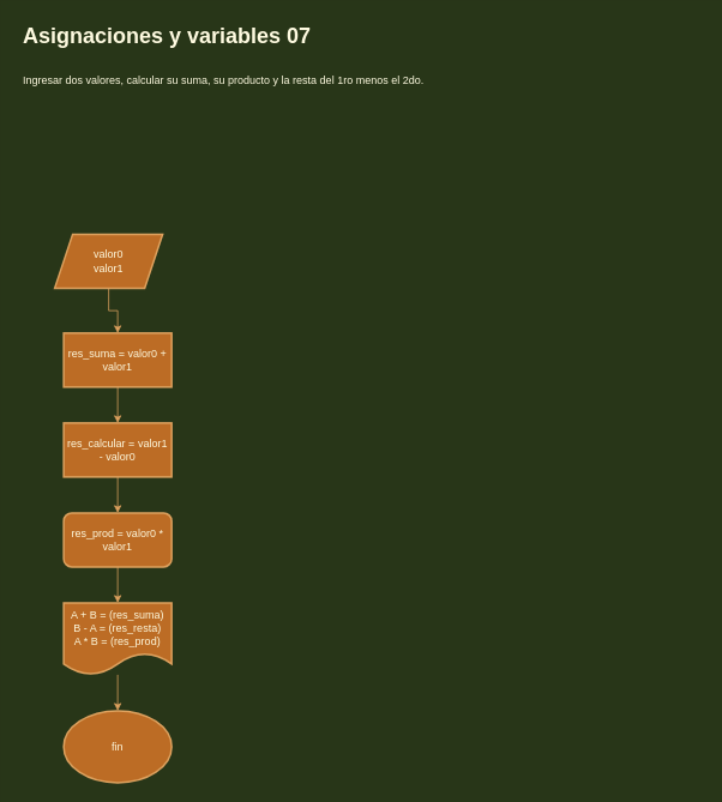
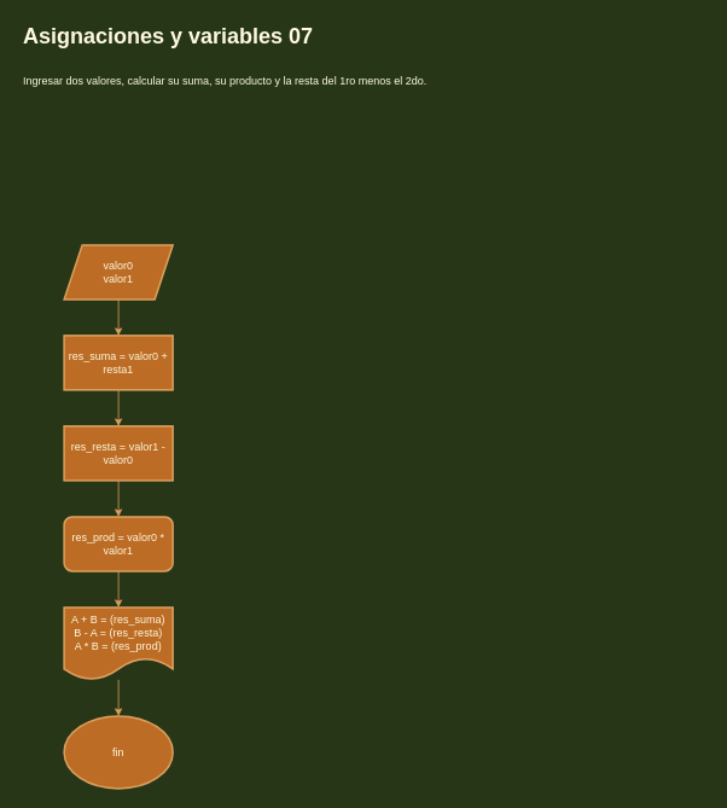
- <mxCell id="4" value="valor0&lt;br&gt;valor1" style="shape=parallelogram;perimeter=parallelogramPerimeter;whiteSpace=wrap;html=1;fixedSize=1;strokeWidth=2;fillColor=#BC6C25;strokeColor=#DDA15E;fontColor=#FEFAE0;" vertex="1" parent="1"><mxGeometry x="60" y="260" width="120" height="60" as="geometry" /></mxCell>
+ <mxCell id="4" value="valor0&lt;br&gt;valor1" style="shape=parallelogram;perimeter=parallelogramPerimeter;whiteSpace=wrap;html=1;fixedSize=1;strokeWidth=2;fillColor=#BC6C25;strokeColor=#DDA15E;fontColor=#FEFAE0;" vertex="1" parent="1"><mxGeometry x="70" y="270" width="120" height="60" as="geometry" /></mxCell>
- <mxCell id="6" value="res_suma = valor0 + valor1" style="whiteSpace=wrap;html=1;strokeWidth=2;fillColor=#BC6C25;strokeColor=#DDA15E;fontColor=#FEFAE0;" vertex="1" parent="1"><mxGeometry x="70" y="370" width="120" height="60" as="geometry" /></mxCell>
+ <mxCell id="6" value="res_suma = valor0 + resta1" style="whiteSpace=wrap;html=1;strokeWidth=2;fillColor=#BC6C25;strokeColor=#DDA15E;fontColor=#FEFAE0;" vertex="1" parent="1"><mxGeometry x="70" y="370" width="120" height="60" as="geometry" /></mxCell>
- <mxCell id="8" value="res_calcular = valor1 - valor0" style="whiteSpace=wrap;html=1;fontColor=#FEFAE0;strokeColor=#DDA15E;strokeWidth=2;fillColor=#BC6C25;" vertex="1" parent="1"><mxGeometry x="70" y="470" width="120" height="60" as="geometry" /></mxCell>
+ <mxCell id="8" value="res_resta = valor1 - valor0" style="whiteSpace=wrap;html=1;fontColor=#FEFAE0;strokeColor=#DDA15E;strokeWidth=2;fillColor=#BC6C25;" vertex="1" parent="1"><mxGeometry x="70" y="470" width="120" height="60" as="geometry" /></mxCell>
